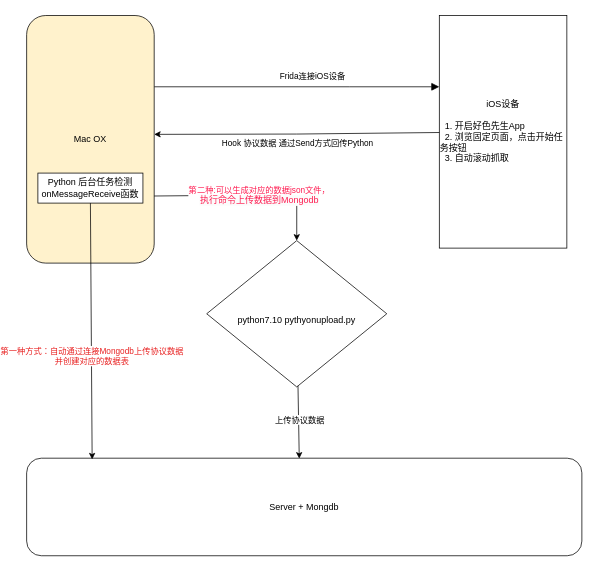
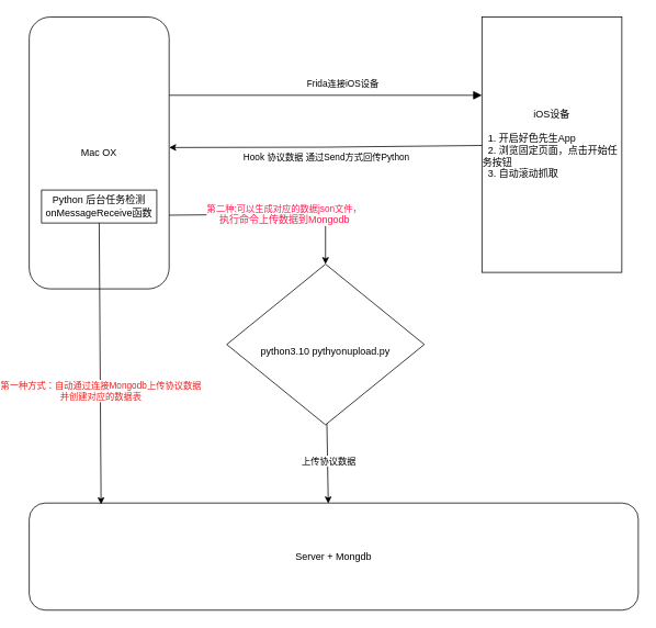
- <mxCell id="4" value="Mac OX&lt;br&gt;" style="rounded=1;whiteSpace=wrap;html=1;fontSize=12;glass=0;strokeWidth=1;shadow=0;fillColor=#fff2cc;" parent="1" vertex="1"><mxGeometry x="20" y="20" width="170" height="330" as="geometry" /></mxCell>
+ <mxCell id="4" value="Mac OX&lt;br&gt;" style="rounded=1;whiteSpace=wrap;html=1;fontSize=12;glass=0;strokeWidth=1;shadow=0;" parent="1" vertex="1"><mxGeometry x="20" y="20" width="170" height="330" as="geometry" /></mxCell>
- <mxCell id="12" value="&lt;br&gt;python7.10 pythyonupload.py" style="rhombus;whiteSpace=wrap;html=1;" vertex="1" parent="1"><mxGeometry x="260" y="320" width="240" height="195" as="geometry" /></mxCell>
+ <mxCell id="12" value="&lt;br&gt;python3.10 pythyonupload.py" style="rhombus;whiteSpace=wrap;html=1;" vertex="1" parent="1"><mxGeometry x="260" y="320" width="240" height="195" as="geometry" /></mxCell>
